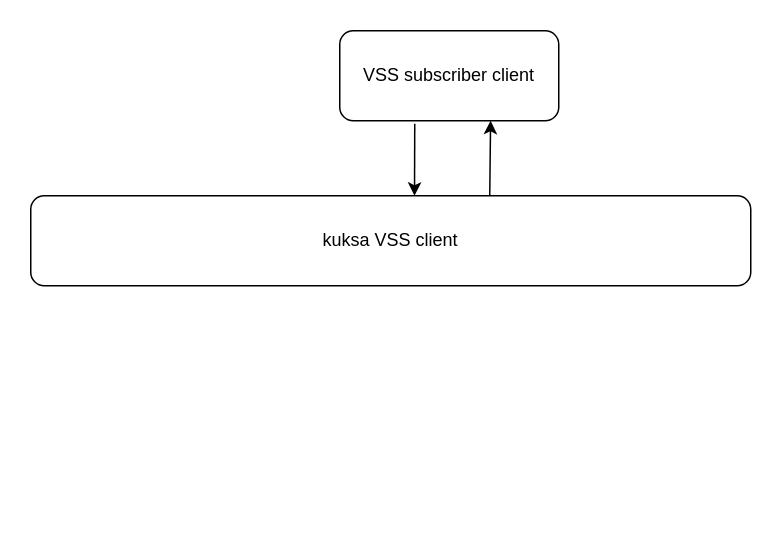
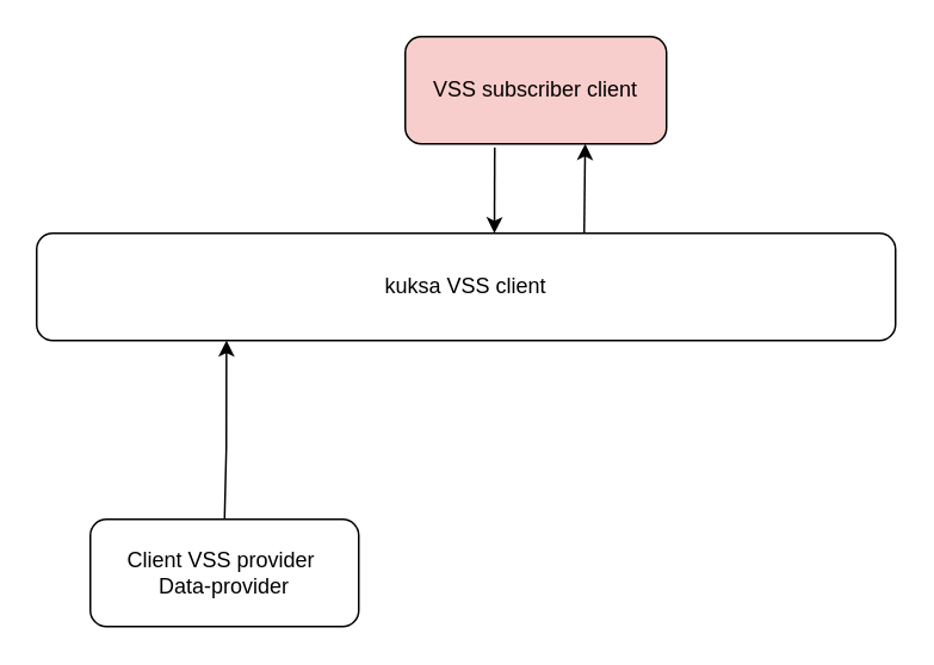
- <mxCell id="2" value="VSS subscriber client" style="rounded=1;whiteSpace=wrap;html=1;" vertex="1" parent="1"><mxGeometry x="226" y="20" width="146" height="60" as="geometry" /></mxCell>
+ <mxCell id="2" value="VSS subscriber client" style="rounded=1;whiteSpace=wrap;html=1;fillColor=#f8cecc;" vertex="1" parent="1"><mxGeometry x="226" y="20" width="146" height="60" as="geometry" /></mxCell>
+ <mxCell id="5" value="" style="endArrow=classic;html=1;rounded=0;entryX=0.221;entryY=1;entryDx=0;entryDy=0;exitX=0.5;exitY=0;exitDx=0;exitDy=0;entryPerimeter=0;" edge="1" parent="1" source="4" target="3"><mxGeometry width="50" height="50" relative="1" as="geometry"><mxPoint x="100" y="290" as="sourcePoint" /><mxPoint x="150" y="240" as="targetPoint" /><Array as="points"><mxPoint x="126" y="250" /></Array></mxGeometry></mxCell>
+ <mxCell id="4" value="Client VSS provider&amp;nbsp;&lt;div&gt;Data-provider&lt;/div&gt;" style="rounded=1;whiteSpace=wrap;html=1;" vertex="1" parent="1"><mxGeometry x="50" y="290" width="150" height="60" as="geometry" /></mxCell>
